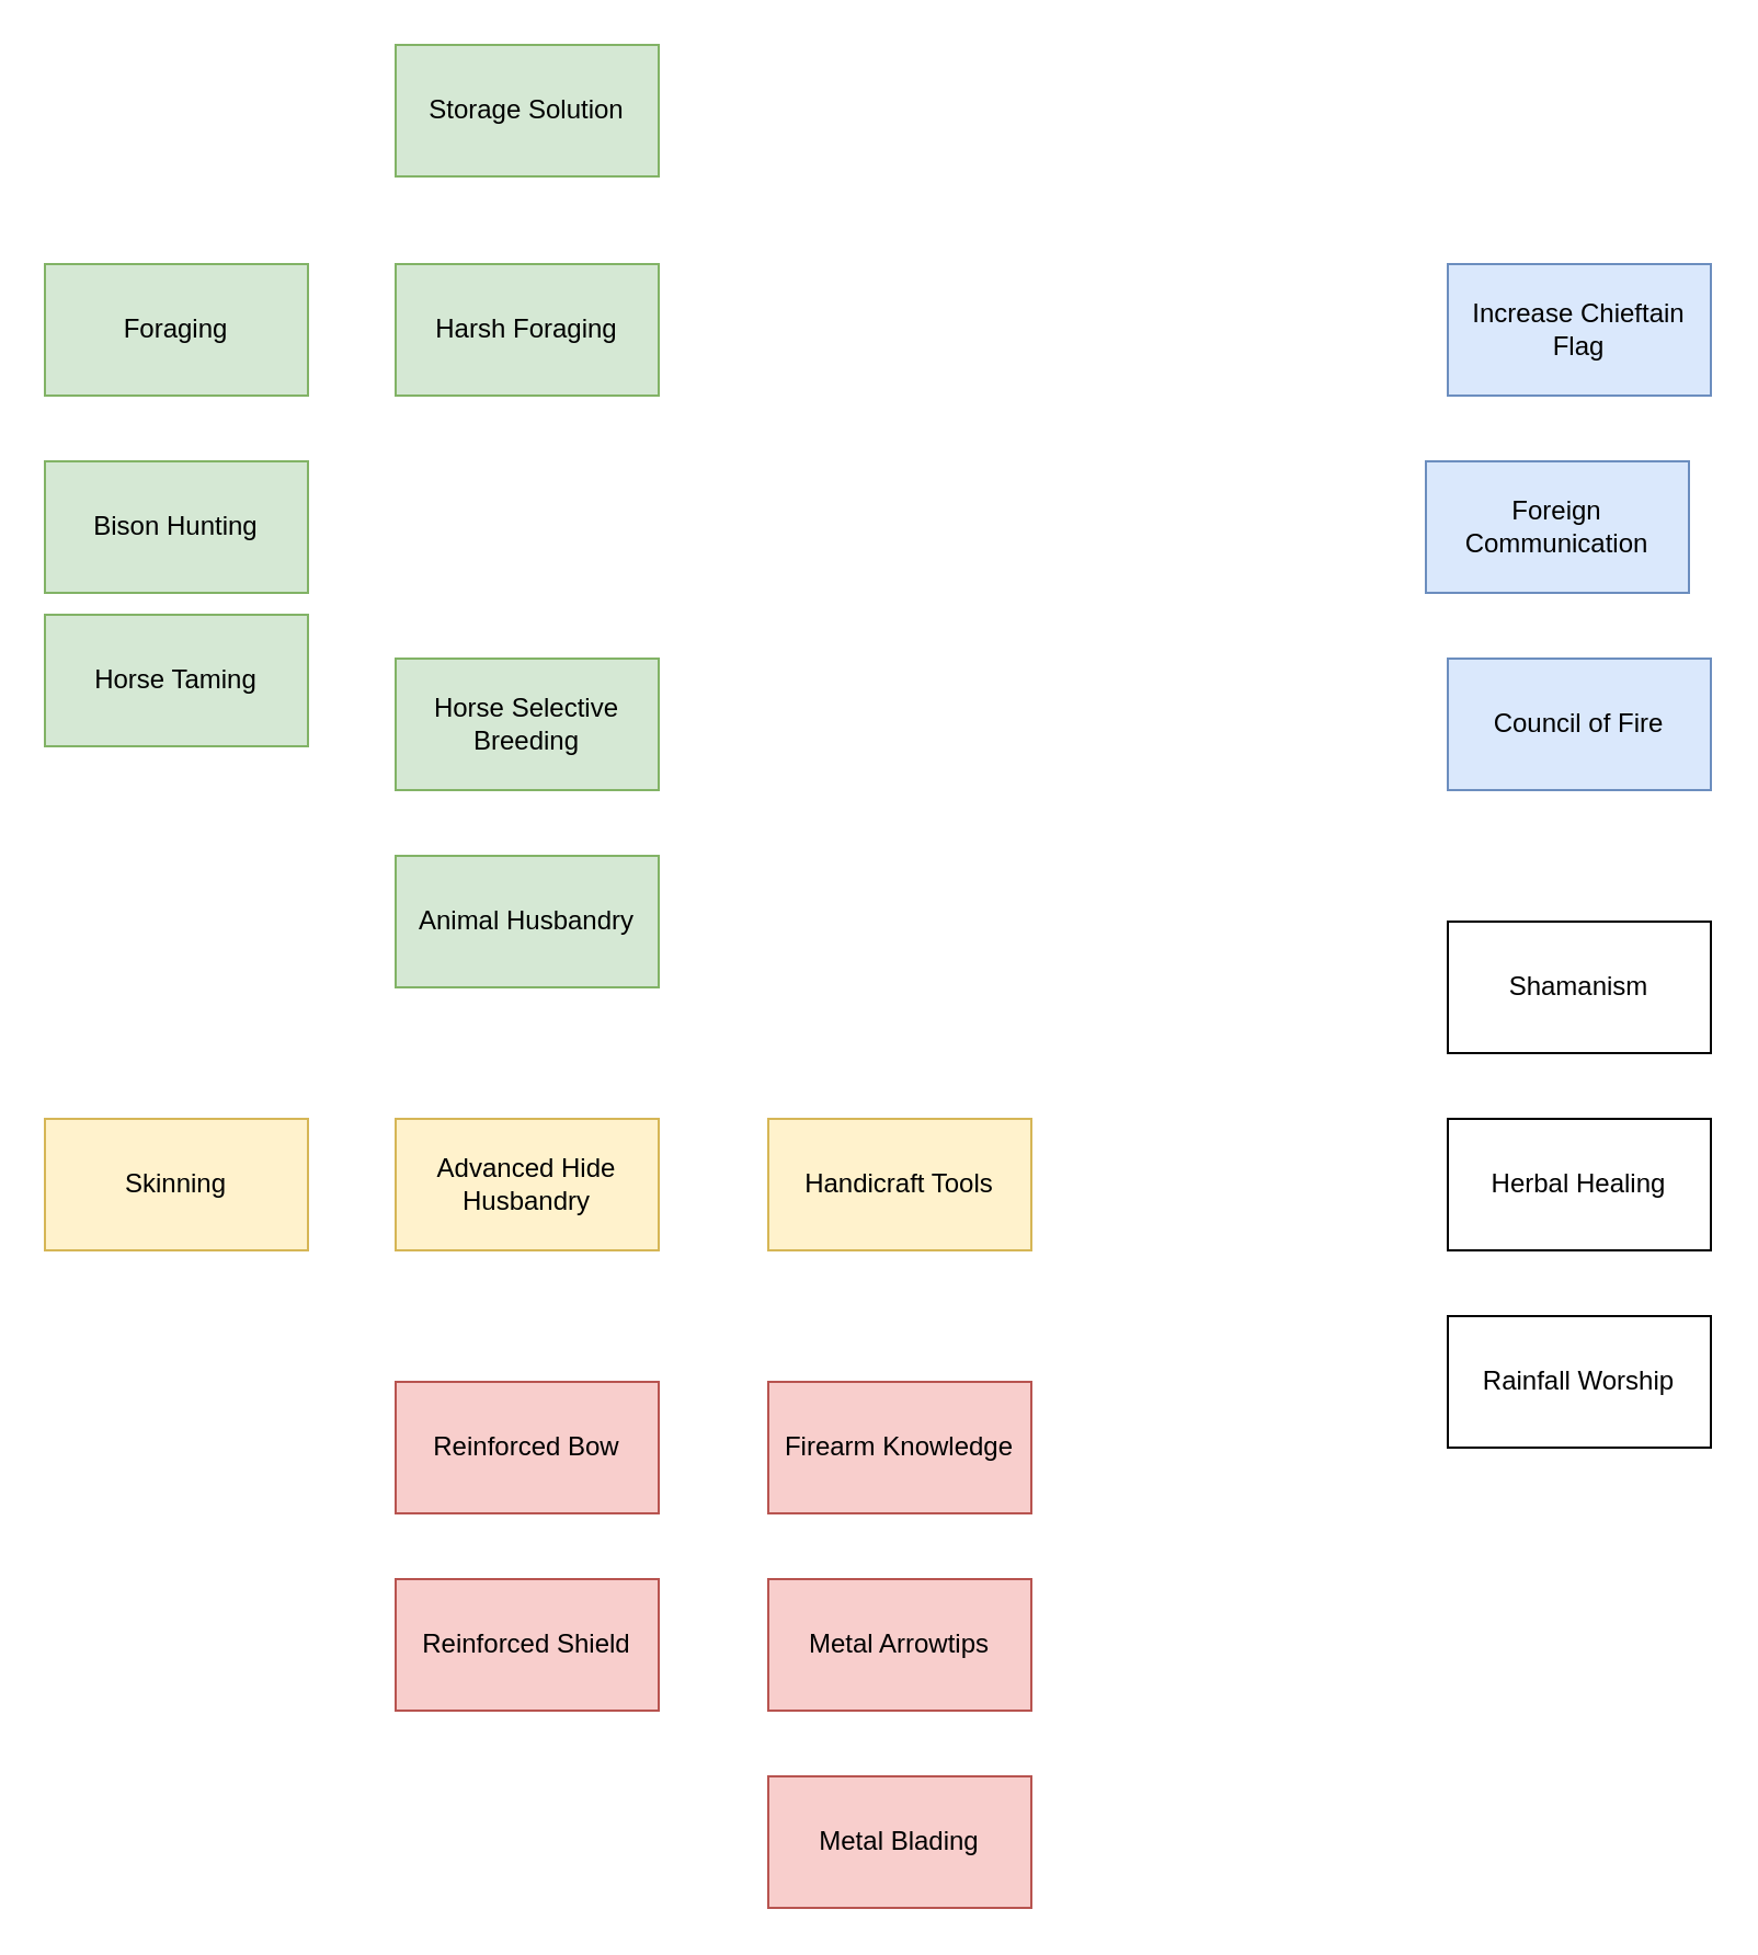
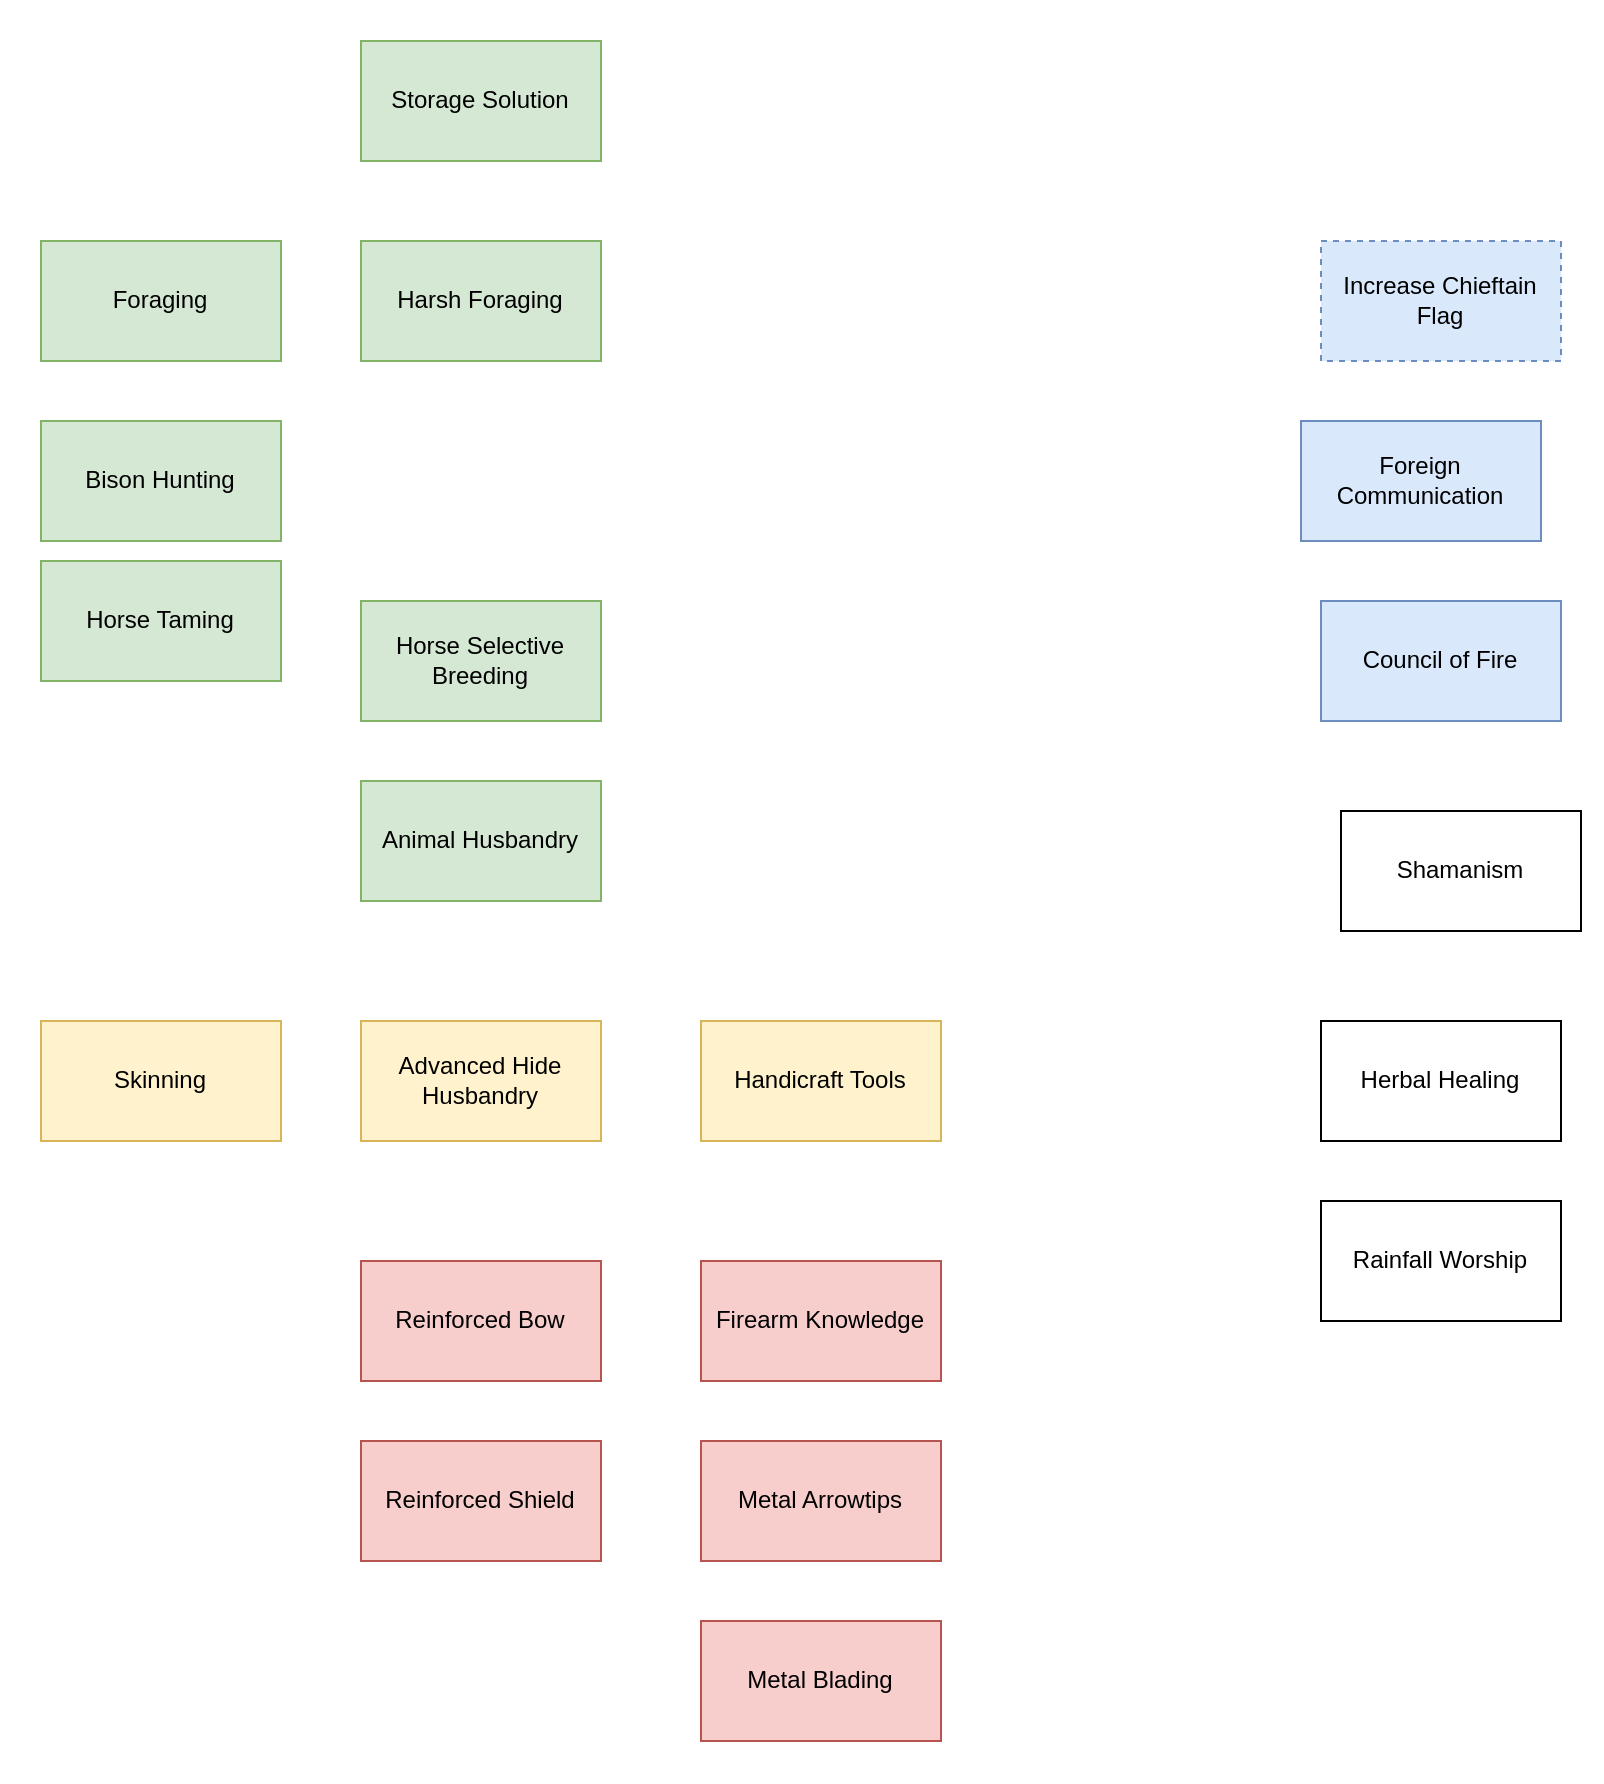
- <mxCell id="21" value="Increase Chieftain Flag" style="rounded=0;whiteSpace=wrap;html=1;fillColor=#dae8fc;strokeColor=#6c8ebf;" vertex="1" parent="1"><mxGeometry x="660" y="120" width="120" height="60" as="geometry" /></mxCell>
+ <mxCell id="21" value="Increase Chieftain Flag" style="rounded=0;whiteSpace=wrap;html=1;fillColor=#dae8fc;strokeColor=#6c8ebf;dashed=1;" vertex="1" parent="1"><mxGeometry x="660" y="120" width="120" height="60" as="geometry" /></mxCell>
- <mxCell id="12" value="Shamanism" style="rounded=0;whiteSpace=wrap;html=1;" vertex="1" parent="1"><mxGeometry x="660" y="420" width="120" height="60" as="geometry" /></mxCell>
+ <mxCell id="12" value="Shamanism" style="rounded=0;whiteSpace=wrap;html=1;" vertex="1" parent="1"><mxGeometry x="670" y="405" width="120" height="60" as="geometry" /></mxCell>
